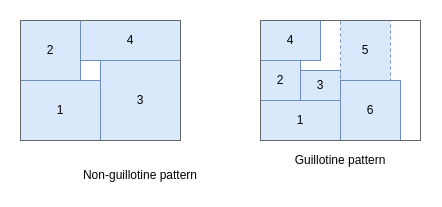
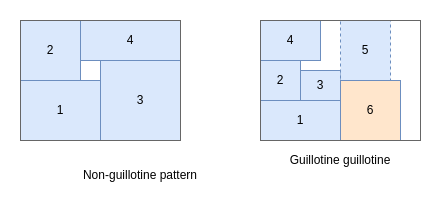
- <mxCell id="13" value="6" style="rounded=0;whiteSpace=wrap;html=1;fillColor=#dae8fc;strokeColor=#6c8ebf;" vertex="1" parent="1"><mxGeometry x="340" y="80" width="60" height="60" as="geometry" /></mxCell>
+ <mxCell id="13" value="6" style="rounded=0;whiteSpace=wrap;html=1;fillColor=#ffe6cc;strokeColor=#6c8ebf;" vertex="1" parent="1"><mxGeometry x="340" y="80" width="60" height="60" as="geometry" /></mxCell>
- <mxCell id="15" value="Guillotine pattern" style="text;html=1;strokeColor=none;fillColor=none;align=center;verticalAlign=middle;whiteSpace=wrap;rounded=0;" vertex="1" parent="1"><mxGeometry x="260" y="150" width="160" height="20" as="geometry" /></mxCell>
+ <mxCell id="15" value="Guillotine guillotine" style="text;html=1;strokeColor=none;fillColor=none;align=center;verticalAlign=middle;whiteSpace=wrap;rounded=0;" vertex="1" parent="1"><mxGeometry x="260" y="150" width="160" height="20" as="geometry" /></mxCell>
